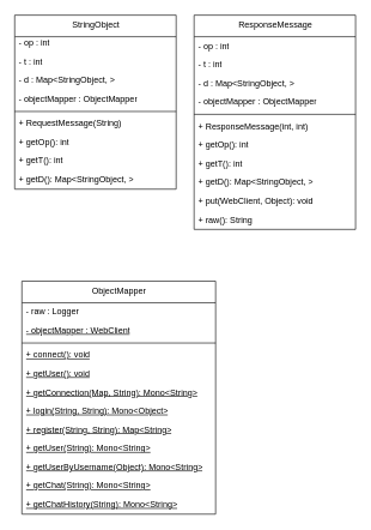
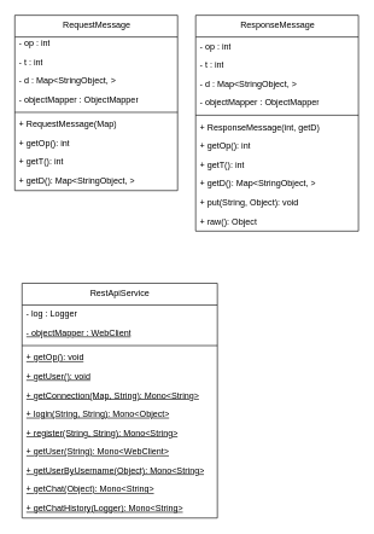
- <mxCell id="2" value="StringObject" style="swimlane;fontStyle=0;align=center;verticalAlign=top;childLayout=stackLayout;horizontal=1;startSize=30;horizontalStack=0;resizeParent=1;resizeParentMax=0;resizeLast=0;collapsible=0;marginBottom=0;html=1;" parent="1" vertex="1"><mxGeometry x="20" y="20" width="225" height="242" as="geometry" /></mxCell>
+ <mxCell id="2" value="RequestMessage" style="swimlane;fontStyle=0;align=center;verticalAlign=top;childLayout=stackLayout;horizontal=1;startSize=30;horizontalStack=0;resizeParent=1;resizeParentMax=0;resizeLast=0;collapsible=0;marginBottom=0;html=1;" parent="1" vertex="1"><mxGeometry x="20" y="20" width="225" height="242" as="geometry" /></mxCell>
- <mxCell id="8" value="+ RequestMessage(String)" style="text;html=1;strokeColor=none;fillColor=none;align=left;verticalAlign=middle;spacingLeft=4;spacingRight=4;overflow=hidden;rotatable=0;points=[[0,0.5],[1,0.5]];portConstraint=eastwest;" parent="2" vertex="1"><mxGeometry y="138" width="225" height="26" as="geometry" /></mxCell>
+ <mxCell id="8" value="+ RequestMessage(Map)" style="text;html=1;strokeColor=none;fillColor=none;align=left;verticalAlign=middle;spacingLeft=4;spacingRight=4;overflow=hidden;rotatable=0;points=[[0,0.5],[1,0.5]];portConstraint=eastwest;" parent="2" vertex="1"><mxGeometry y="138" width="225" height="26" as="geometry" /></mxCell>
- <mxCell id="18" value="+ ResponseMessage(int, int)" style="text;html=1;strokeColor=none;fillColor=none;align=left;verticalAlign=middle;spacingLeft=4;spacingRight=4;overflow=hidden;rotatable=0;points=[[0,0.5],[1,0.5]];portConstraint=eastwest;" parent="12" vertex="1"><mxGeometry y="142" width="225" height="26" as="geometry" /></mxCell>
+ <mxCell id="18" value="+ ResponseMessage(int, getD)" style="text;html=1;strokeColor=none;fillColor=none;align=left;verticalAlign=middle;spacingLeft=4;spacingRight=4;overflow=hidden;rotatable=0;points=[[0,0.5],[1,0.5]];portConstraint=eastwest;" parent="12" vertex="1"><mxGeometry y="142" width="225" height="26" as="geometry" /></mxCell>
- <mxCell id="22" value="+ put(WebClient, Object): void" style="text;html=1;strokeColor=none;fillColor=none;align=left;verticalAlign=middle;spacingLeft=4;spacingRight=4;overflow=hidden;rotatable=0;points=[[0,0.5],[1,0.5]];portConstraint=eastwest;" parent="12" vertex="1"><mxGeometry y="246" width="225" height="26" as="geometry" /></mxCell>
+ <mxCell id="22" value="+ put(String, Object): void" style="text;html=1;strokeColor=none;fillColor=none;align=left;verticalAlign=middle;spacingLeft=4;spacingRight=4;overflow=hidden;rotatable=0;points=[[0,0.5],[1,0.5]];portConstraint=eastwest;" parent="12" vertex="1"><mxGeometry y="246" width="225" height="26" as="geometry" /></mxCell>
- <mxCell id="23" value="+ raw(): String" style="text;html=1;strokeColor=none;fillColor=none;align=left;verticalAlign=middle;spacingLeft=4;spacingRight=4;overflow=hidden;rotatable=0;points=[[0,0.5],[1,0.5]];portConstraint=eastwest;" parent="12" vertex="1"><mxGeometry y="272" width="225" height="26" as="geometry" /></mxCell>
+ <mxCell id="23" value="+ raw(): Object" style="text;html=1;strokeColor=none;fillColor=none;align=left;verticalAlign=middle;spacingLeft=4;spacingRight=4;overflow=hidden;rotatable=0;points=[[0,0.5],[1,0.5]];portConstraint=eastwest;" parent="12" vertex="1"><mxGeometry y="272" width="225" height="26" as="geometry" /></mxCell>
- <mxCell id="24" value="ObjectMapper" style="swimlane;fontStyle=0;align=center;verticalAlign=top;childLayout=stackLayout;horizontal=1;startSize=30;horizontalStack=0;resizeParent=1;resizeParentMax=0;resizeLast=0;collapsible=0;marginBottom=0;html=1;" parent="1" vertex="1"><mxGeometry x="30" y="390" width="270" height="324" as="geometry" /></mxCell>
+ <mxCell id="24" value="RestApiService" style="swimlane;fontStyle=0;align=center;verticalAlign=top;childLayout=stackLayout;horizontal=1;startSize=30;horizontalStack=0;resizeParent=1;resizeParentMax=0;resizeLast=0;collapsible=0;marginBottom=0;html=1;" parent="1" vertex="1"><mxGeometry x="30" y="390" width="270" height="324" as="geometry" /></mxCell>
- <mxCell id="25" value="- raw : Logger" style="text;html=1;strokeColor=none;fillColor=none;align=left;verticalAlign=middle;spacingLeft=4;spacingRight=4;overflow=hidden;rotatable=0;points=[[0,0.5],[1,0.5]];portConstraint=eastwest;" parent="24" vertex="1"><mxGeometry y="30" width="270" height="26" as="geometry" /></mxCell>
+ <mxCell id="25" value="- log : Logger" style="text;html=1;strokeColor=none;fillColor=none;align=left;verticalAlign=middle;spacingLeft=4;spacingRight=4;overflow=hidden;rotatable=0;points=[[0,0.5],[1,0.5]];portConstraint=eastwest;" parent="24" vertex="1"><mxGeometry y="30" width="270" height="26" as="geometry" /></mxCell>
- <mxCell id="28" value="+ connect(): void" style="text;html=1;strokeColor=none;fillColor=none;align=left;verticalAlign=middle;spacingLeft=4;spacingRight=4;overflow=hidden;rotatable=0;points=[[0,0.5],[1,0.5]];portConstraint=eastwest;fontStyle=4;" parent="24" vertex="1"><mxGeometry y="90" width="270" height="26" as="geometry" /></mxCell>
+ <mxCell id="28" value="+ getOp(): void" style="text;html=1;strokeColor=none;fillColor=none;align=left;verticalAlign=middle;spacingLeft=4;spacingRight=4;overflow=hidden;rotatable=0;points=[[0,0.5],[1,0.5]];portConstraint=eastwest;fontStyle=4;" parent="24" vertex="1"><mxGeometry y="90" width="270" height="26" as="geometry" /></mxCell>
- <mxCell id="32" value="+ register(String, String): Map&lt;String&gt;&amp;lt;String&amp;gt;" style="text;html=1;strokeColor=none;fillColor=none;align=left;verticalAlign=middle;spacingLeft=4;spacingRight=4;overflow=hidden;rotatable=0;points=[[0,0.5],[1,0.5]];portConstraint=eastwest;fontStyle=4;" parent="24" vertex="1"><mxGeometry y="194" width="270" height="26" as="geometry" /></mxCell>
+ <mxCell id="32" value="+ register(String, String): Mono&lt;String&gt;&amp;lt;String&amp;gt;" style="text;html=1;strokeColor=none;fillColor=none;align=left;verticalAlign=middle;spacingLeft=4;spacingRight=4;overflow=hidden;rotatable=0;points=[[0,0.5],[1,0.5]];portConstraint=eastwest;fontStyle=4;" parent="24" vertex="1"><mxGeometry y="194" width="270" height="26" as="geometry" /></mxCell>
- <mxCell id="33" value="+ getUser(String): Mono&lt;String&gt;&amp;lt;String&amp;gt;" style="text;html=1;strokeColor=none;fillColor=none;align=left;verticalAlign=middle;spacingLeft=4;spacingRight=4;overflow=hidden;rotatable=0;points=[[0,0.5],[1,0.5]];portConstraint=eastwest;fontStyle=4;" parent="24" vertex="1"><mxGeometry y="220" width="270" height="26" as="geometry" /></mxCell>
+ <mxCell id="33" value="+ getUser(String): Mono&lt;String&gt;&amp;lt;WebClient&amp;gt;" style="text;html=1;strokeColor=none;fillColor=none;align=left;verticalAlign=middle;spacingLeft=4;spacingRight=4;overflow=hidden;rotatable=0;points=[[0,0.5],[1,0.5]];portConstraint=eastwest;fontStyle=4;" parent="24" vertex="1"><mxGeometry y="220" width="270" height="26" as="geometry" /></mxCell>
- <mxCell id="35" value="+ getChat(String): Mono&lt;String&gt;&amp;lt;String&amp;gt;" style="text;html=1;strokeColor=none;fillColor=none;align=left;verticalAlign=middle;spacingLeft=4;spacingRight=4;overflow=hidden;rotatable=0;points=[[0,0.5],[1,0.5]];portConstraint=eastwest;fontStyle=4;" parent="24" vertex="1"><mxGeometry y="272" width="270" height="26" as="geometry" /></mxCell>
+ <mxCell id="35" value="+ getChat(Object): Mono&lt;String&gt;&amp;lt;String&amp;gt;" style="text;html=1;strokeColor=none;fillColor=none;align=left;verticalAlign=middle;spacingLeft=4;spacingRight=4;overflow=hidden;rotatable=0;points=[[0,0.5],[1,0.5]];portConstraint=eastwest;fontStyle=4;" parent="24" vertex="1"><mxGeometry y="272" width="270" height="26" as="geometry" /></mxCell>
- <mxCell id="36" value="+ getChatHistory(String): Mono&lt;String&gt;&amp;lt;String&amp;gt;" style="text;html=1;strokeColor=none;fillColor=none;align=left;verticalAlign=middle;spacingLeft=4;spacingRight=4;overflow=hidden;rotatable=0;points=[[0,0.5],[1,0.5]];portConstraint=eastwest;fontStyle=4;" parent="24" vertex="1"><mxGeometry y="298" width="270" height="26" as="geometry" /></mxCell>
+ <mxCell id="36" value="+ getChatHistory(Logger): Mono&lt;String&gt;&amp;lt;String&amp;gt;" style="text;html=1;strokeColor=none;fillColor=none;align=left;verticalAlign=middle;spacingLeft=4;spacingRight=4;overflow=hidden;rotatable=0;points=[[0,0.5],[1,0.5]];portConstraint=eastwest;fontStyle=4;" parent="24" vertex="1"><mxGeometry y="298" width="270" height="26" as="geometry" /></mxCell>
